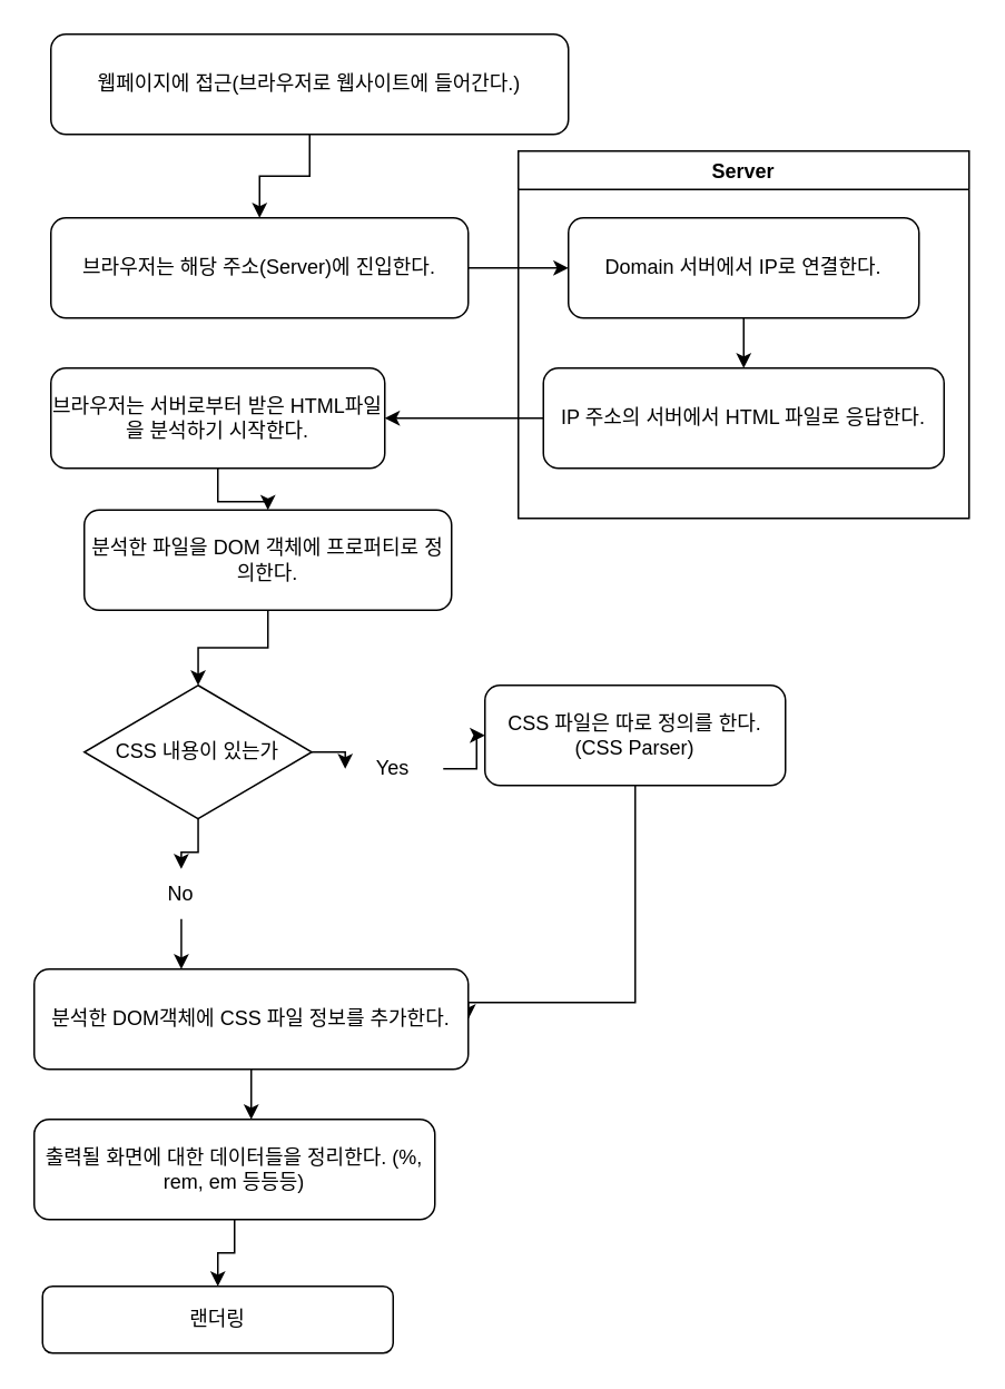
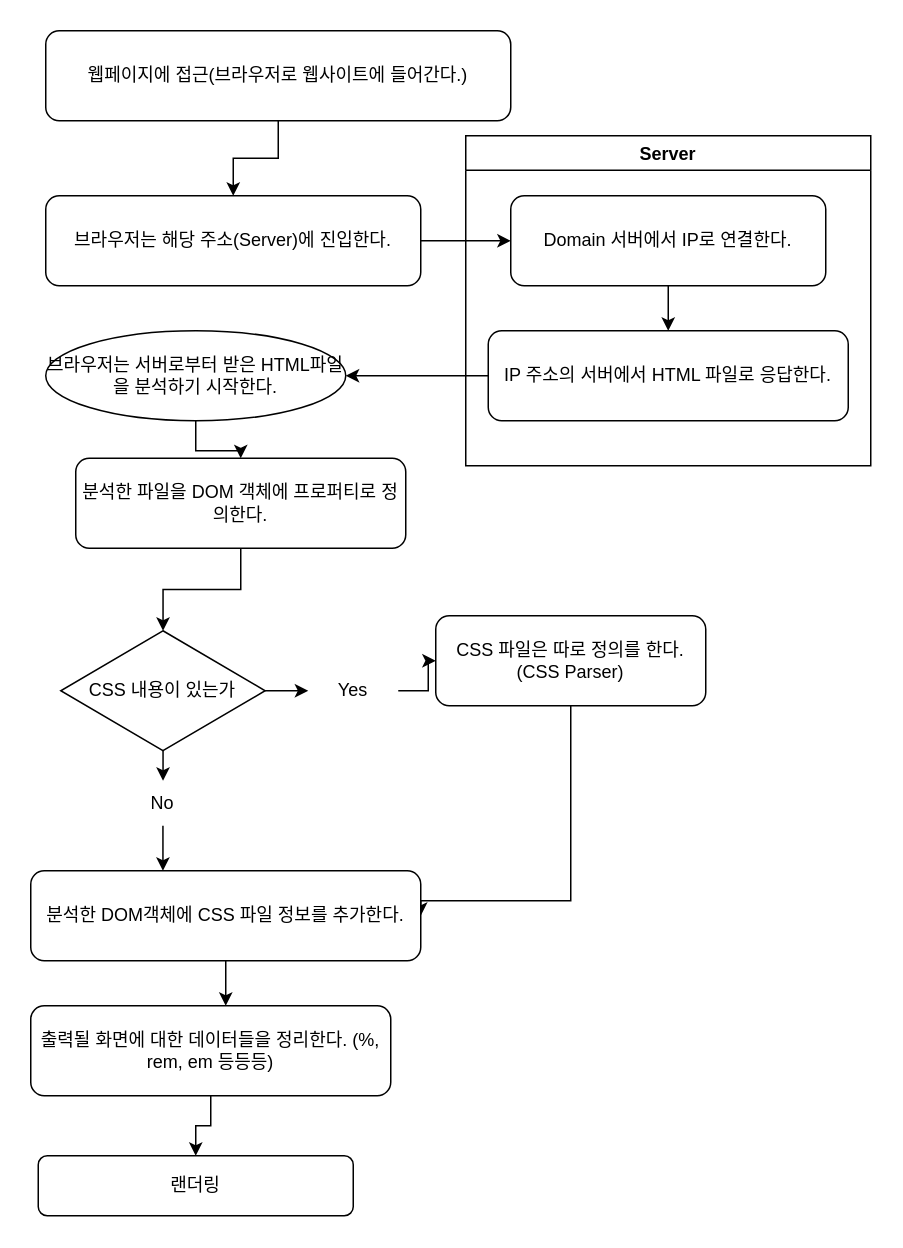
- <mxCell id="11" value="브라우저는 서버로부터 받은 HTML파일을 분석하기 시작한다." style="rounded=1;whiteSpace=wrap;html=1;" vertex="1" parent="1"><mxGeometry x="30" y="220" width="200" height="60" as="geometry" /></mxCell>
+ <mxCell id="11" value="브라우저는 서버로부터 받은 HTML파일을 분석하기 시작한다." style="ellipse;whiteSpace=wrap;html=1;" vertex="1" parent="1"><mxGeometry x="30" y="220" width="200" height="60" as="geometry" /></mxCell>
- <mxCell id="16" value="CSS 내용이 있는가" style="rhombus;whiteSpace=wrap;html=1;" vertex="1" parent="1"><mxGeometry x="50" y="410" width="136.25" height="80" as="geometry" /></mxCell>
+ <mxCell id="16" value="CSS 내용이 있는가" style="rhombus;whiteSpace=wrap;html=1;" vertex="1" parent="1"><mxGeometry x="40" y="420" width="136.25" height="80" as="geometry" /></mxCell>
